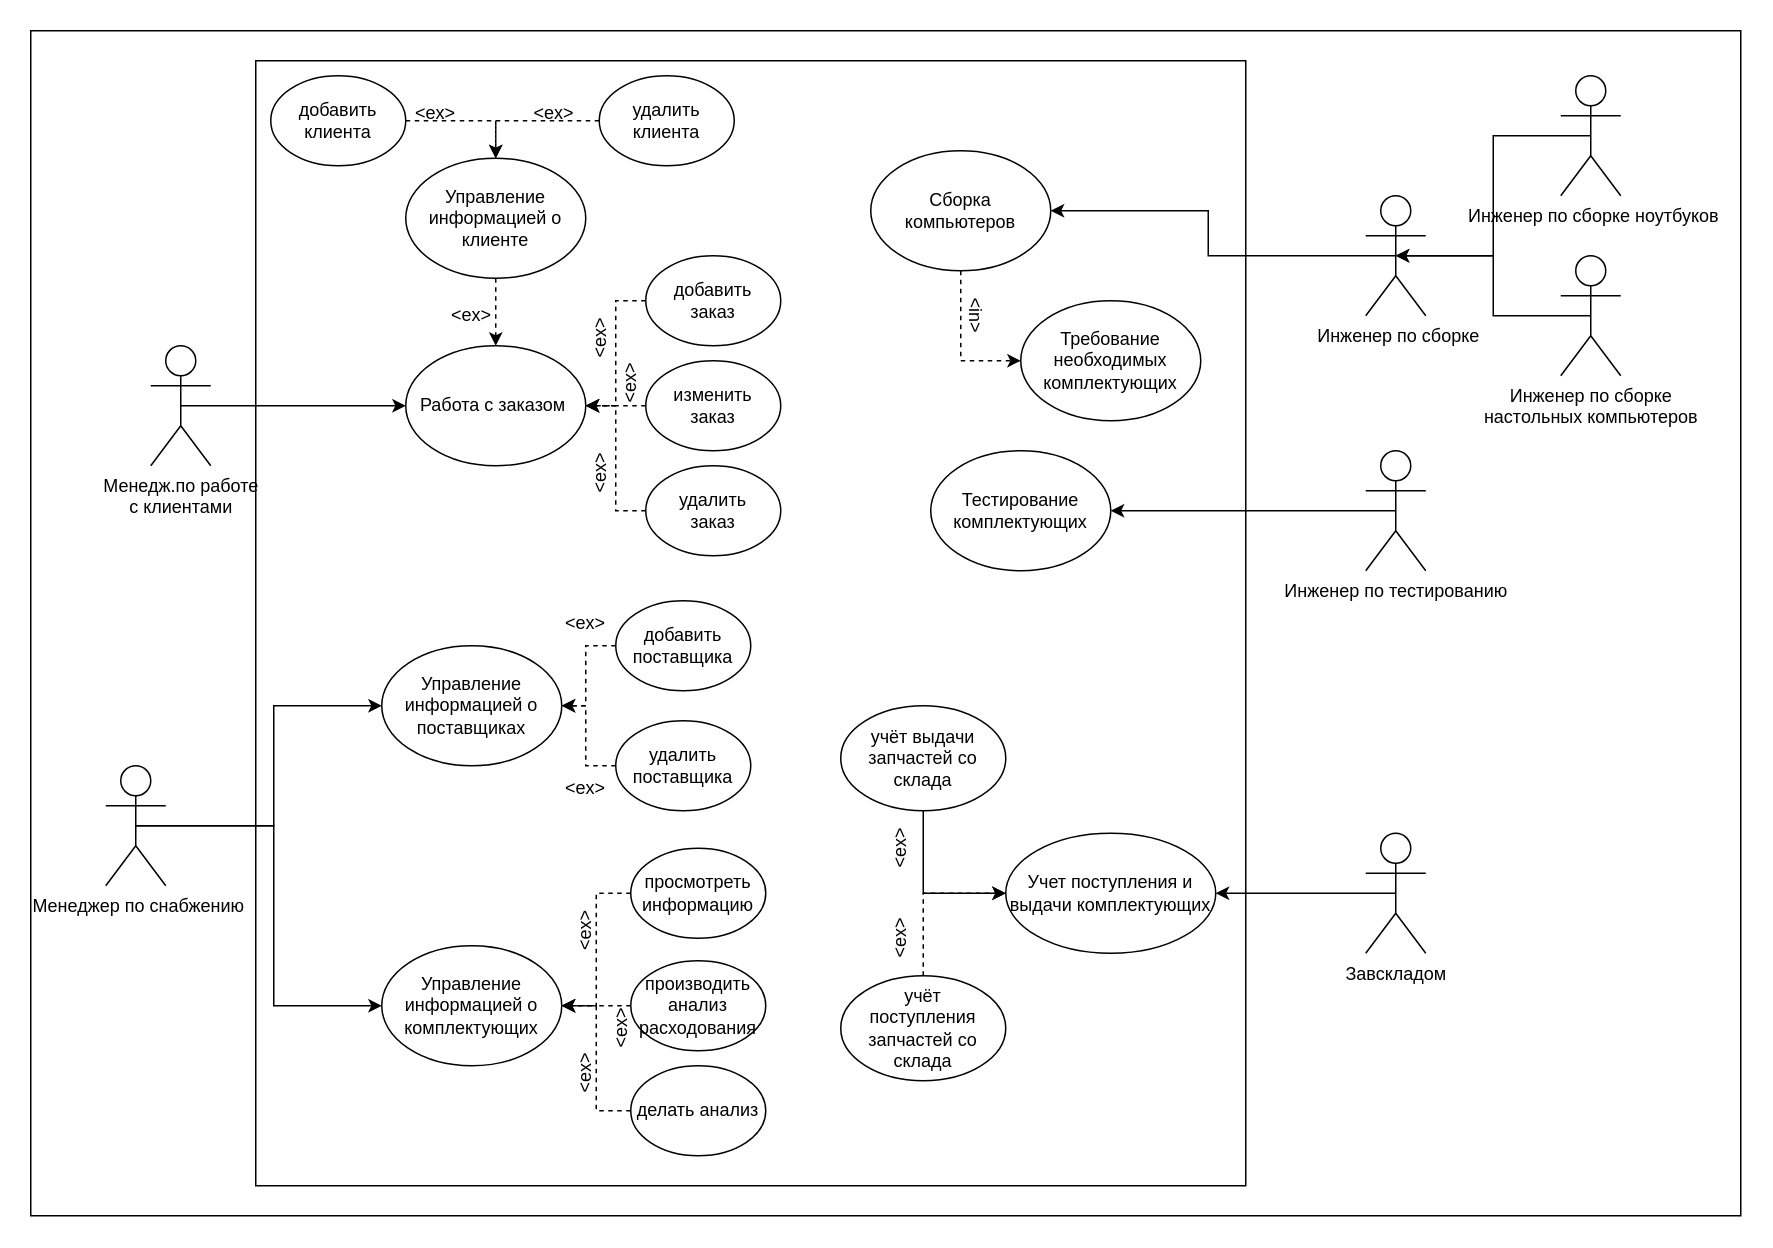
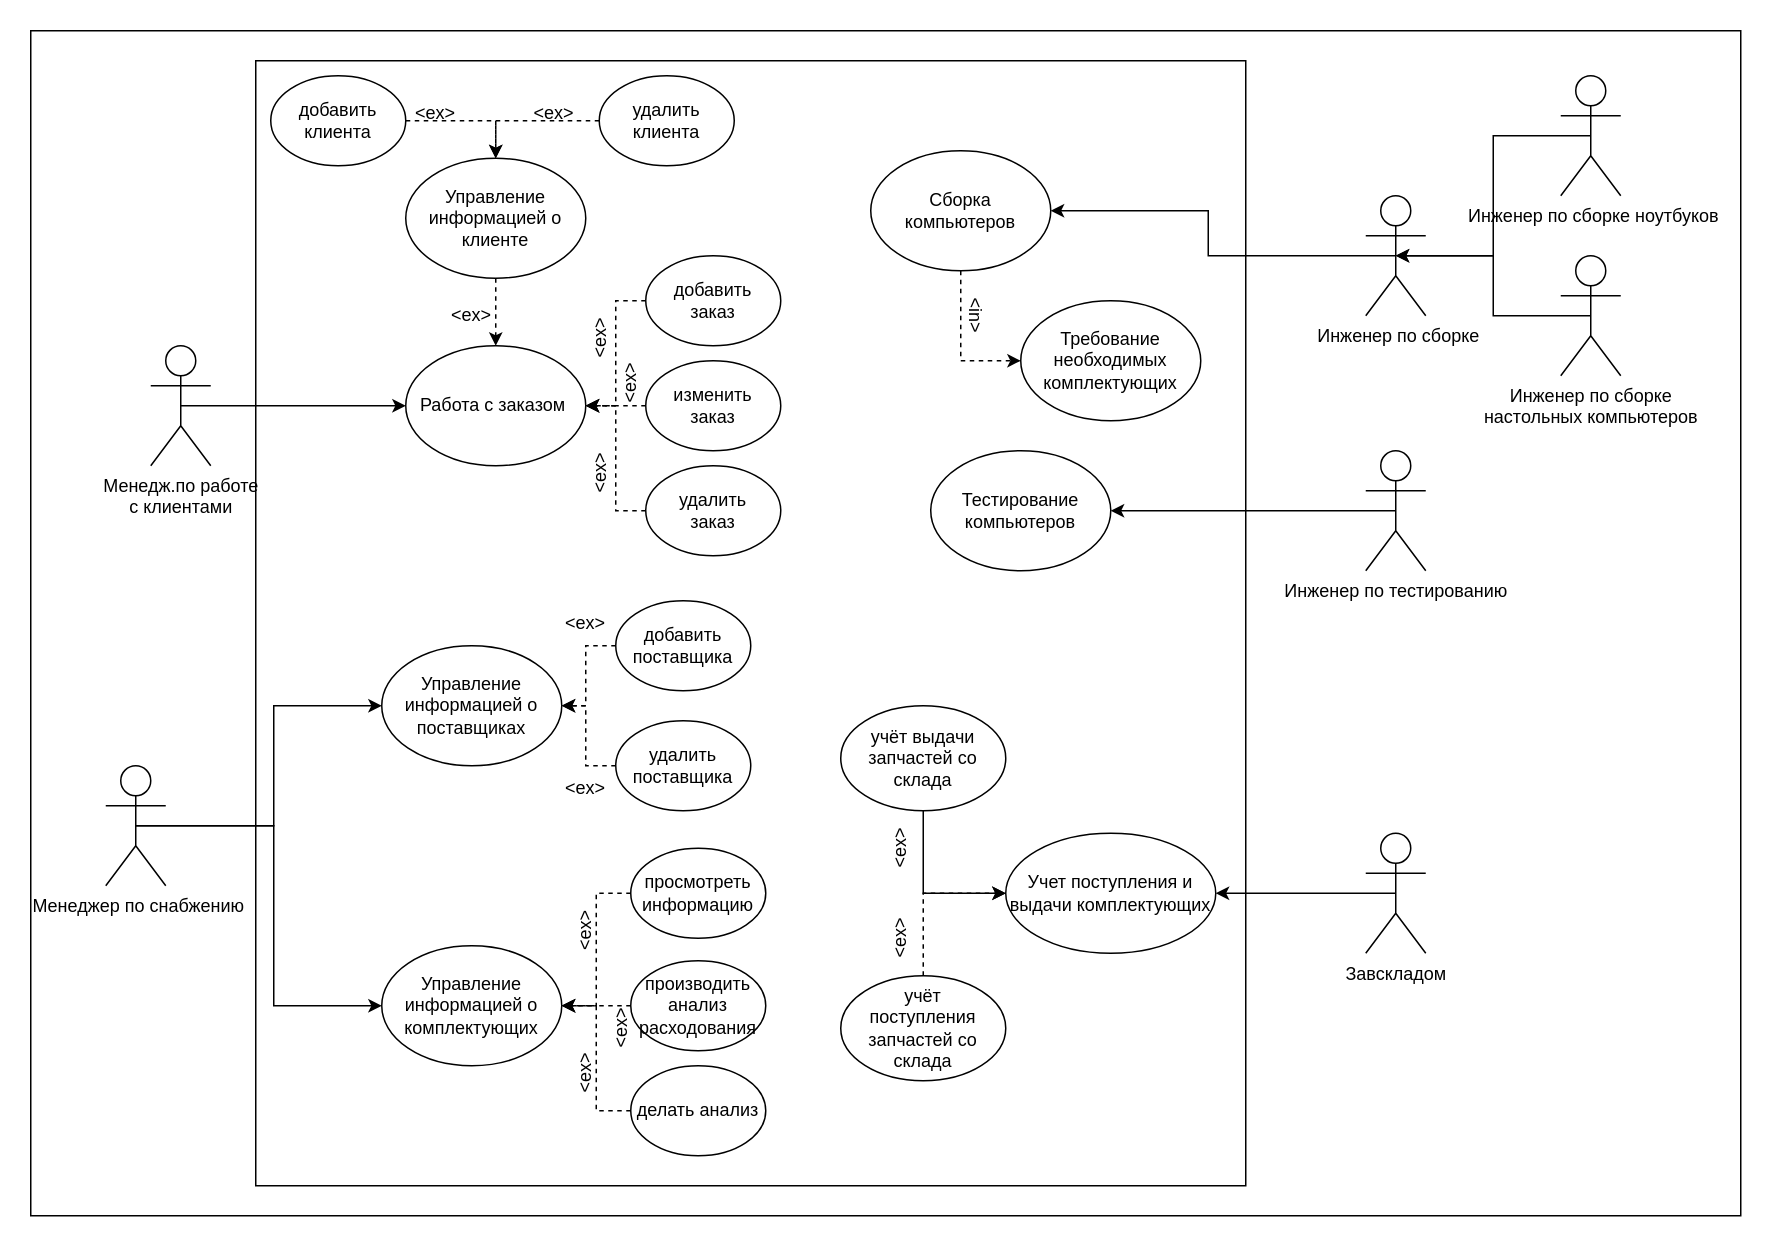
- <mxCell id="23" value="Тестирование&lt;br&gt;комплектующих" style="ellipse;whiteSpace=wrap;html=1;" parent="1" vertex="1"><mxGeometry x="620" y="300" width="120" height="80" as="geometry" /></mxCell>
+ <mxCell id="23" value="Тестирование&lt;br&gt;компьютеров" style="ellipse;whiteSpace=wrap;html=1;" parent="1" vertex="1"><mxGeometry x="620" y="300" width="120" height="80" as="geometry" /></mxCell>
